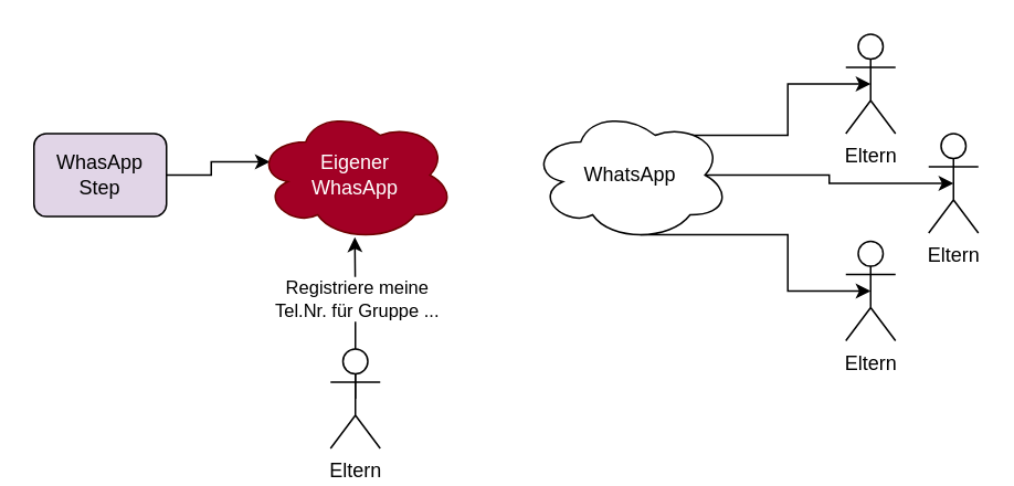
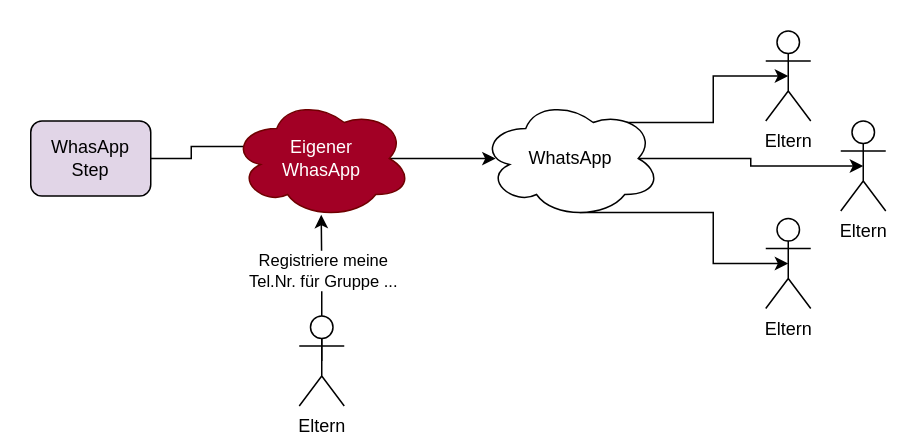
- <mxCell id="2" style="edgeStyle=orthogonalEdgeStyle;rounded=0;orthogonalLoop=1;jettySize=auto;html=1;exitX=1;exitY=0.5;exitDx=0;exitDy=0;entryX=0.07;entryY=0.4;entryDx=0;entryDy=0;entryPerimeter=0;" edge="1" parent="1" source="3" target="5"><mxGeometry relative="1" as="geometry" /></mxCell>
+ <mxCell id="2" style="edgeStyle=orthogonalEdgeStyle;rounded=0;orthogonalLoop=1;jettySize=auto;html=1;exitX=1;exitY=0.5;exitDx=0;exitDy=0;entryX=0.07;entryY=0.4;entryDx=0;entryDy=0;entryPerimeter=0;endArrow=none;" edge="1" parent="1" source="3" target="5"><mxGeometry relative="1" as="geometry" /></mxCell>
+ <mxCell id="4" style="edgeStyle=orthogonalEdgeStyle;rounded=0;orthogonalLoop=1;jettySize=auto;html=1;exitX=0.875;exitY=0.5;exitDx=0;exitDy=0;exitPerimeter=0;entryX=0.083;entryY=0.501;entryDx=0;entryDy=0;entryPerimeter=0;" edge="1" parent="1" source="5" target="9"><mxGeometry relative="1" as="geometry" /></mxCell>
